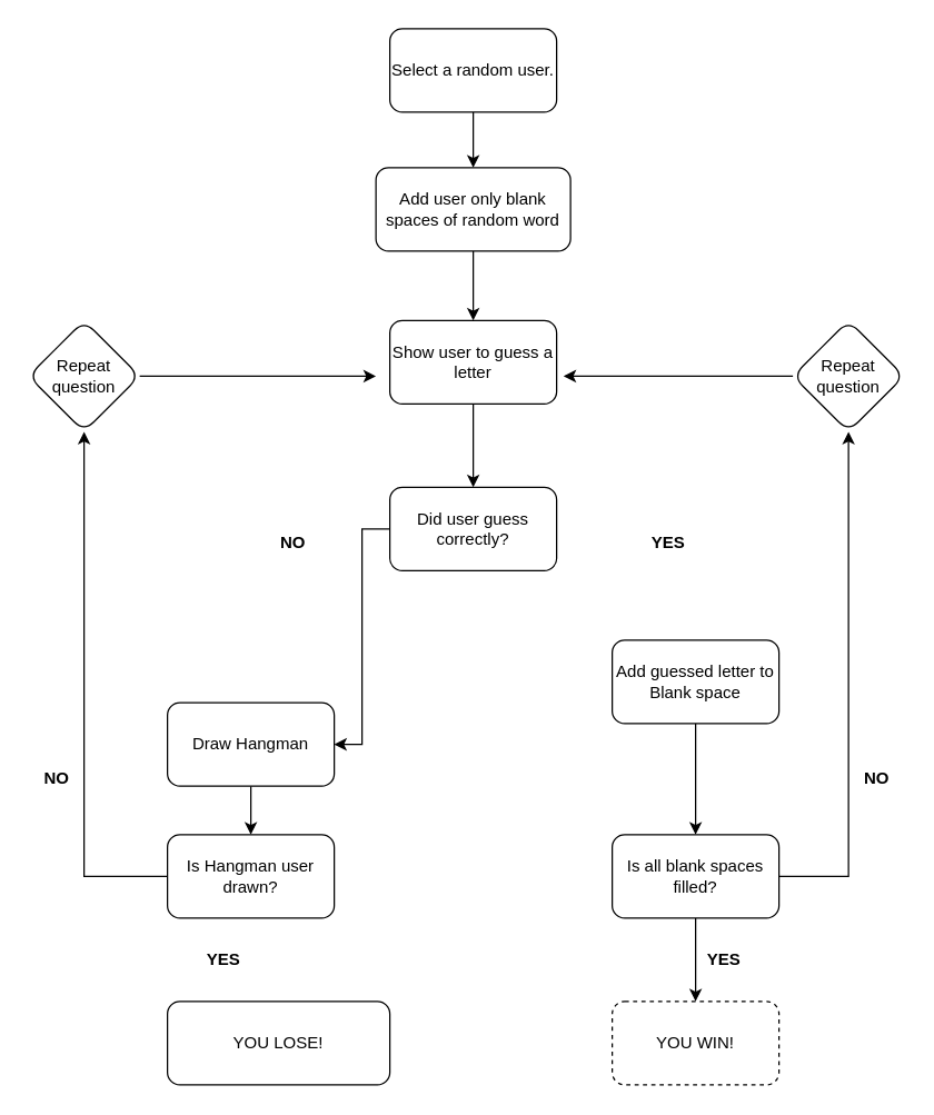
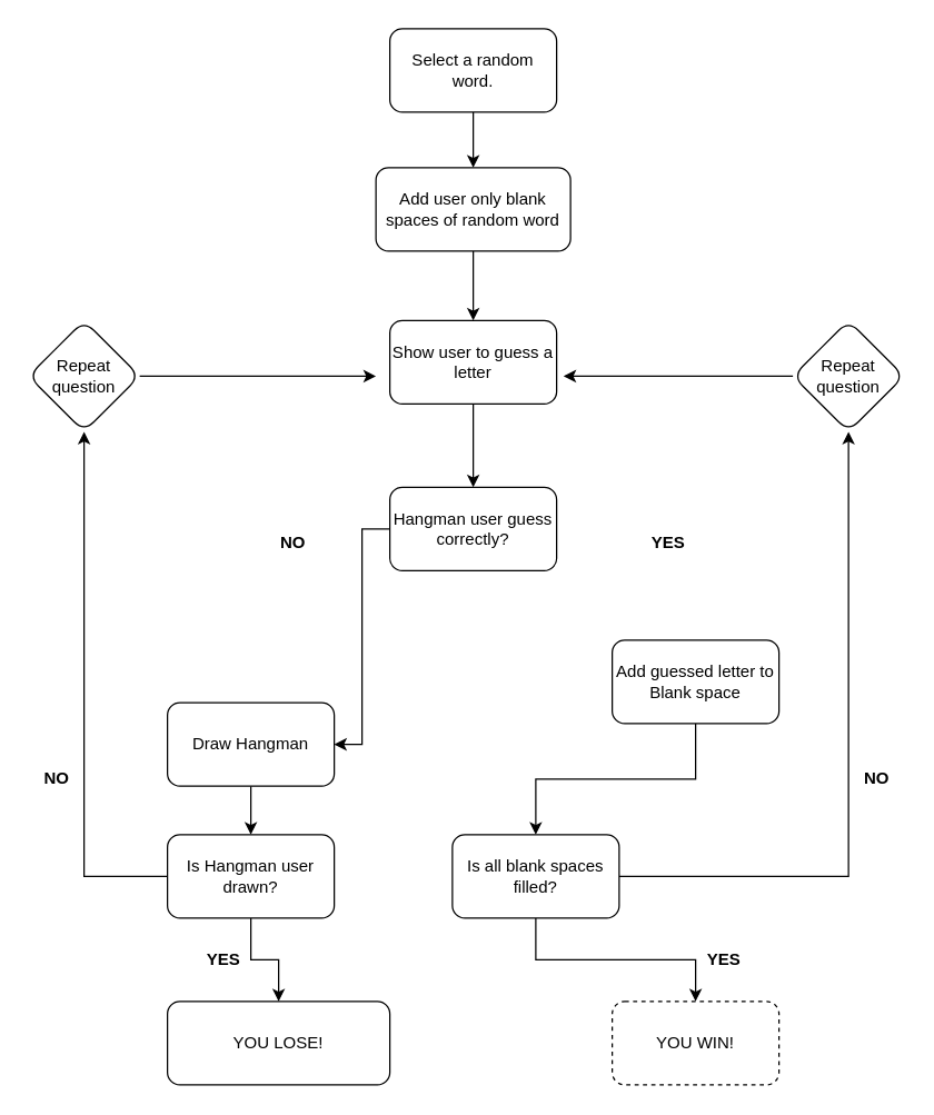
- <mxCell id="7" value="Select a random user." style="whiteSpace=wrap;html=1;rounded=1;" vertex="1" parent="1"><mxGeometry x="280" y="20" width="120" height="60" as="geometry" /></mxCell>
+ <mxCell id="7" value="Select a random word." style="whiteSpace=wrap;html=1;rounded=1;" vertex="1" parent="1"><mxGeometry x="280" y="20" width="120" height="60" as="geometry" /></mxCell>
- <mxCell id="19" value="Did user guess correctly?" style="whiteSpace=wrap;html=1;rounded=1;" vertex="1" parent="1"><mxGeometry x="280" y="350" width="120" height="60" as="geometry" /></mxCell>
+ <mxCell id="19" value="Hangman user guess correctly?" style="whiteSpace=wrap;html=1;rounded=1;" vertex="1" parent="1"><mxGeometry x="280" y="350" width="120" height="60" as="geometry" /></mxCell>
- <mxCell id="14" value="Is all blank spaces filled?" style="whiteSpace=wrap;html=1;rounded=1;" vertex="1" parent="1"><mxGeometry x="440" y="600" width="120" height="60" as="geometry" /></mxCell>
+ <mxCell id="14" value="Is all blank spaces filled?" style="whiteSpace=wrap;html=1;rounded=1;" vertex="1" parent="1"><mxGeometry x="325" y="600" width="120" height="60" as="geometry" /></mxCell>
+ <mxCell id="15" value="" style="edgeStyle=orthogonalEdgeStyle;rounded=0;orthogonalLoop=1;jettySize=auto;html=1;" edge="1" parent="1" source="17" target="24"><mxGeometry relative="1" as="geometry" /></mxCell>
